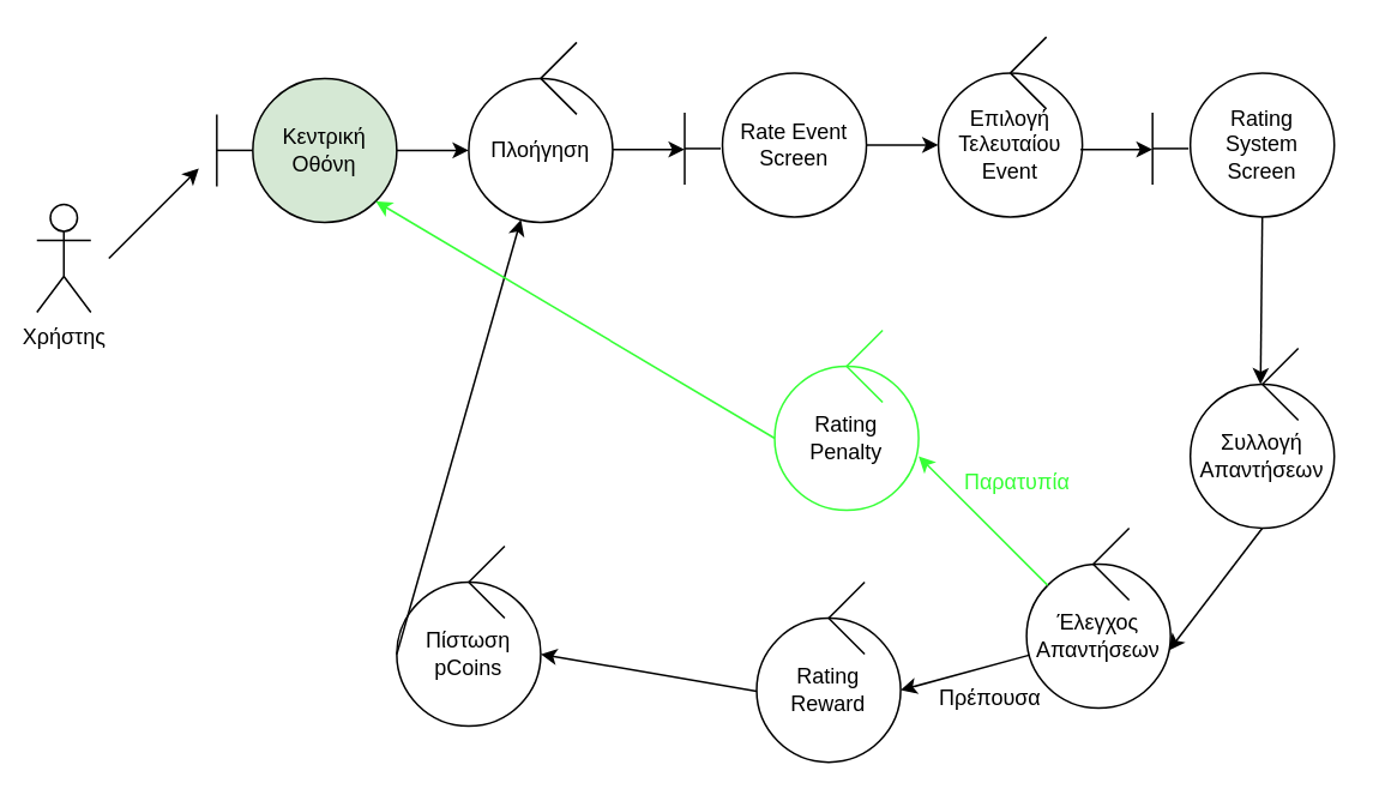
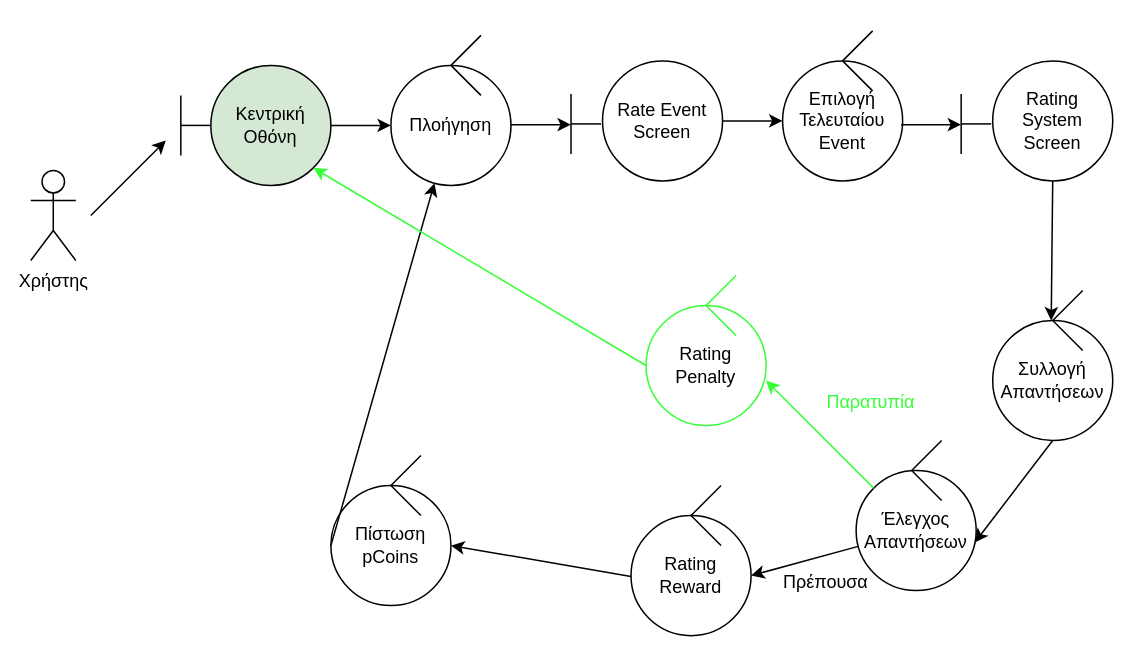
- <mxCell id="42" value="Παρατυπία" style="text;html=1;strokeColor=none;fillColor=none;align=center;verticalAlign=middle;whiteSpace=wrap;rounded=0;fontColor=#36FF36;" vertex="1" parent="1"><mxGeometry x="535" y="253" width="60" height="30" as="geometry" /></mxCell>
+ <mxCell id="42" value="Παρατυπία" style="text;html=1;strokeColor=none;fillColor=none;align=center;verticalAlign=middle;whiteSpace=wrap;rounded=0;fontColor=#36FF36;" vertex="1" parent="1"><mxGeometry x="550" y="253" width="60" height="30" as="geometry" /></mxCell>
